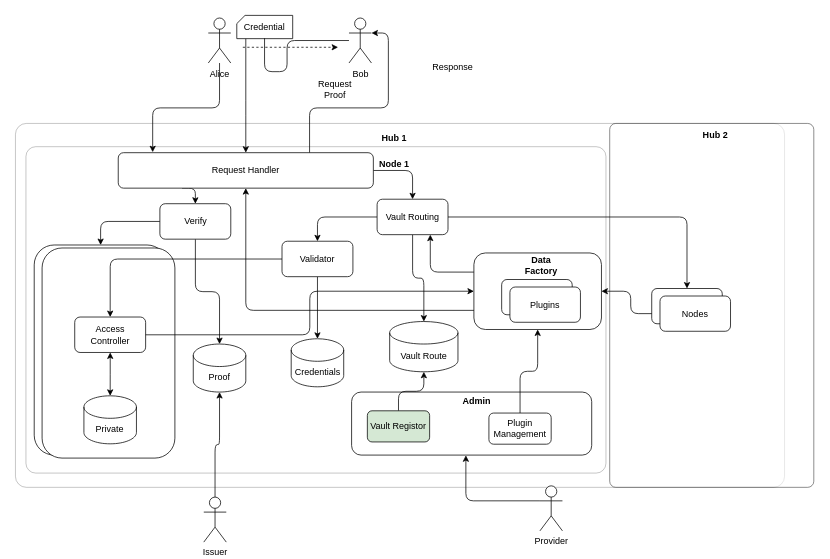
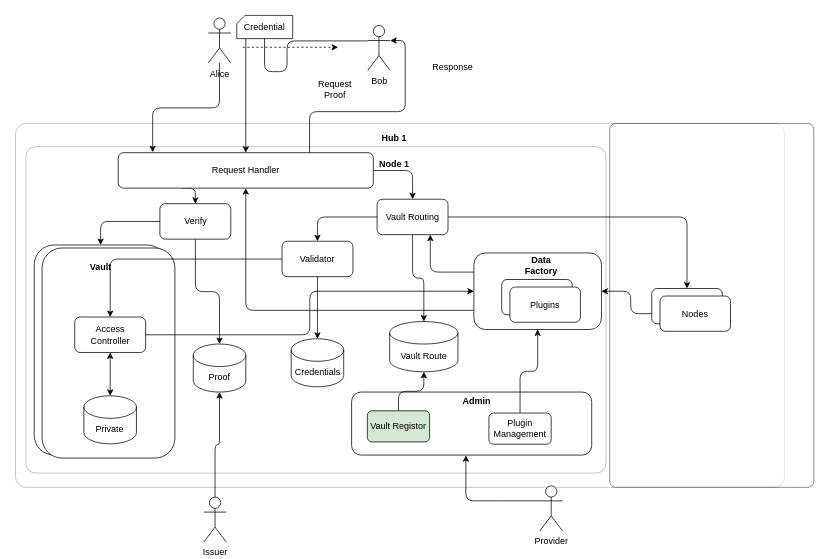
- <mxCell id="30" value="Bob" style="shape=umlActor;verticalLabelPosition=bottom;verticalAlign=top;html=1;outlineConnect=0;" parent="1" vertex="1"><mxGeometry x="464.5" y="23.5" width="30" height="60" as="geometry" /></mxCell>
+ <mxCell id="30" value="Bob" style="shape=umlActor;verticalLabelPosition=bottom;verticalAlign=top;html=1;outlineConnect=0;" parent="1" vertex="1"><mxGeometry x="489.5" y="33.5" width="30" height="60" as="geometry" /></mxCell>
- <mxCell id="45" value="Hub 2" style="text;html=1;strokeColor=none;fillColor=none;align=center;verticalAlign=middle;whiteSpace=wrap;rounded=0;fontStyle=1" parent="1" vertex="1"><mxGeometry x="923" y="165" width="60" height="30" as="geometry" /></mxCell>
+ <mxCell id="25" value="Vault" style="text;html=1;strokeColor=none;fillColor=none;align=center;verticalAlign=middle;whiteSpace=wrap;rounded=0;fontStyle=1" parent="22" vertex="1"><mxGeometry x="58.5" y="14.75" width="60" height="30" as="geometry" /></mxCell>
